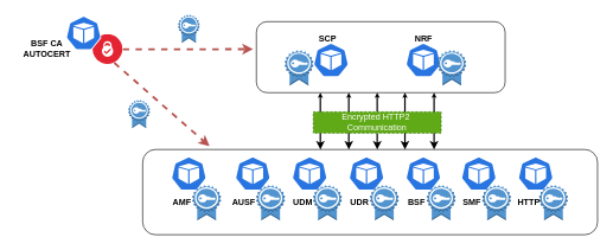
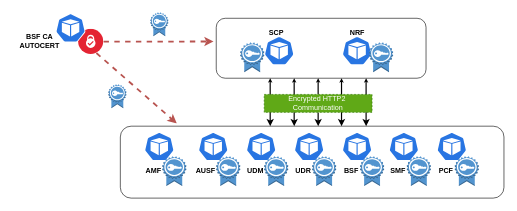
- <mxCell id="24" value="HTTP" style="text;html=1;align=center;verticalAlign=middle;resizable=0;points=[];autosize=1;strokeColor=none;fillColor=none;fontStyle=1" vertex="1" parent="1"><mxGeometry x="718" y="270" width="50" height="30" as="geometry" /></mxCell>
+ <mxCell id="24" value="PCF" style="text;html=1;align=center;verticalAlign=middle;resizable=0;points=[];autosize=1;strokeColor=none;fillColor=none;fontStyle=1" vertex="1" parent="1"><mxGeometry x="718" y="270" width="50" height="30" as="geometry" /></mxCell>
